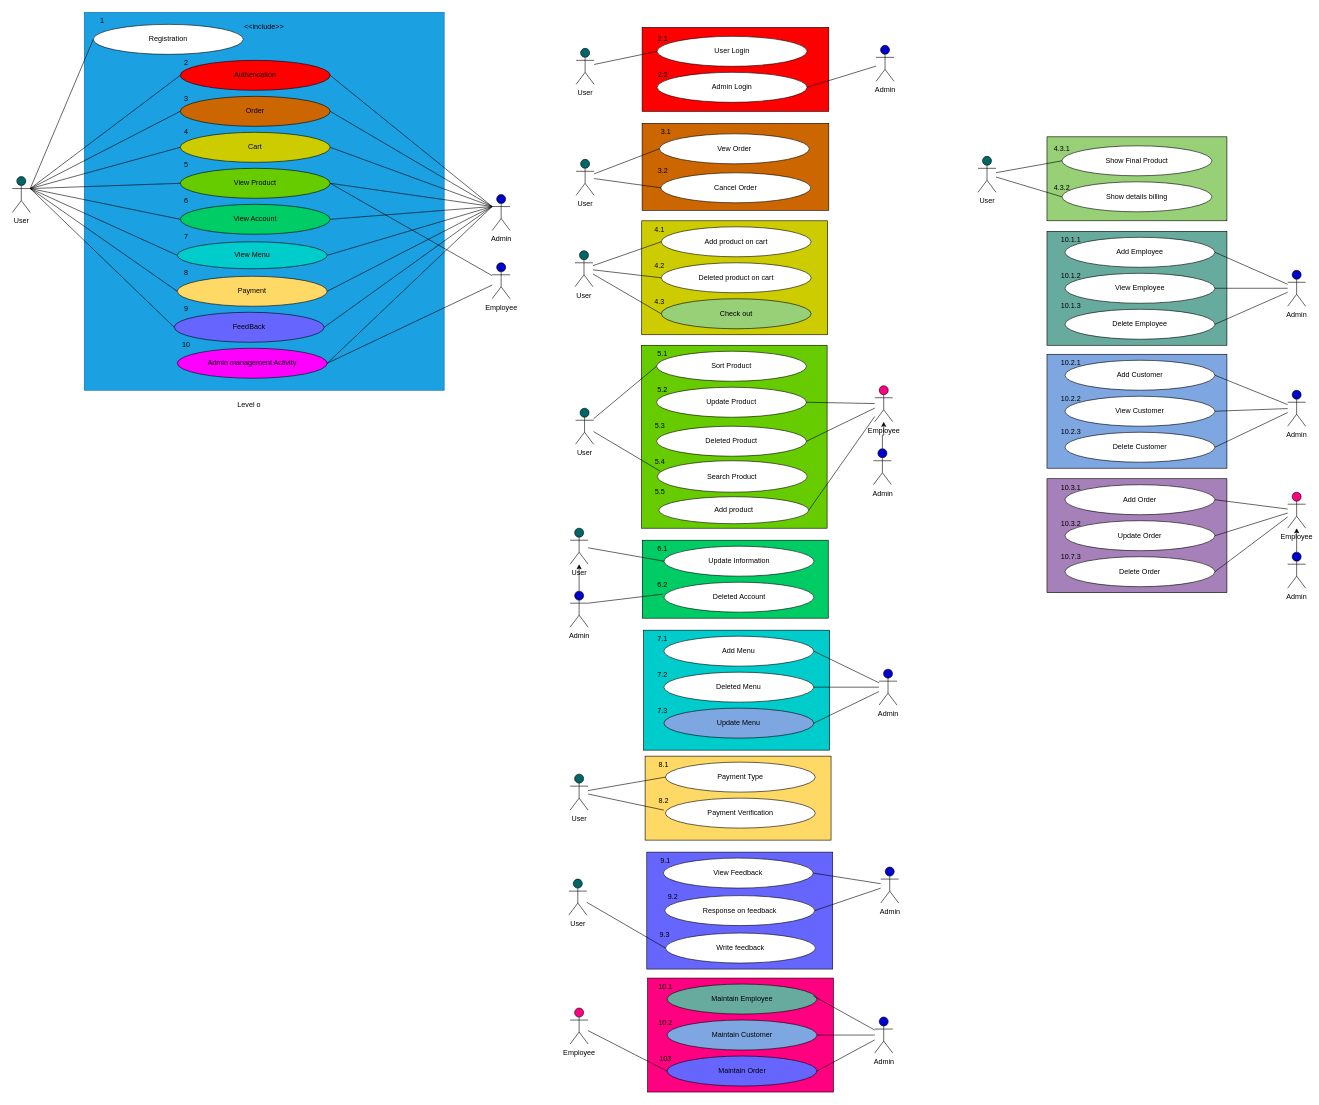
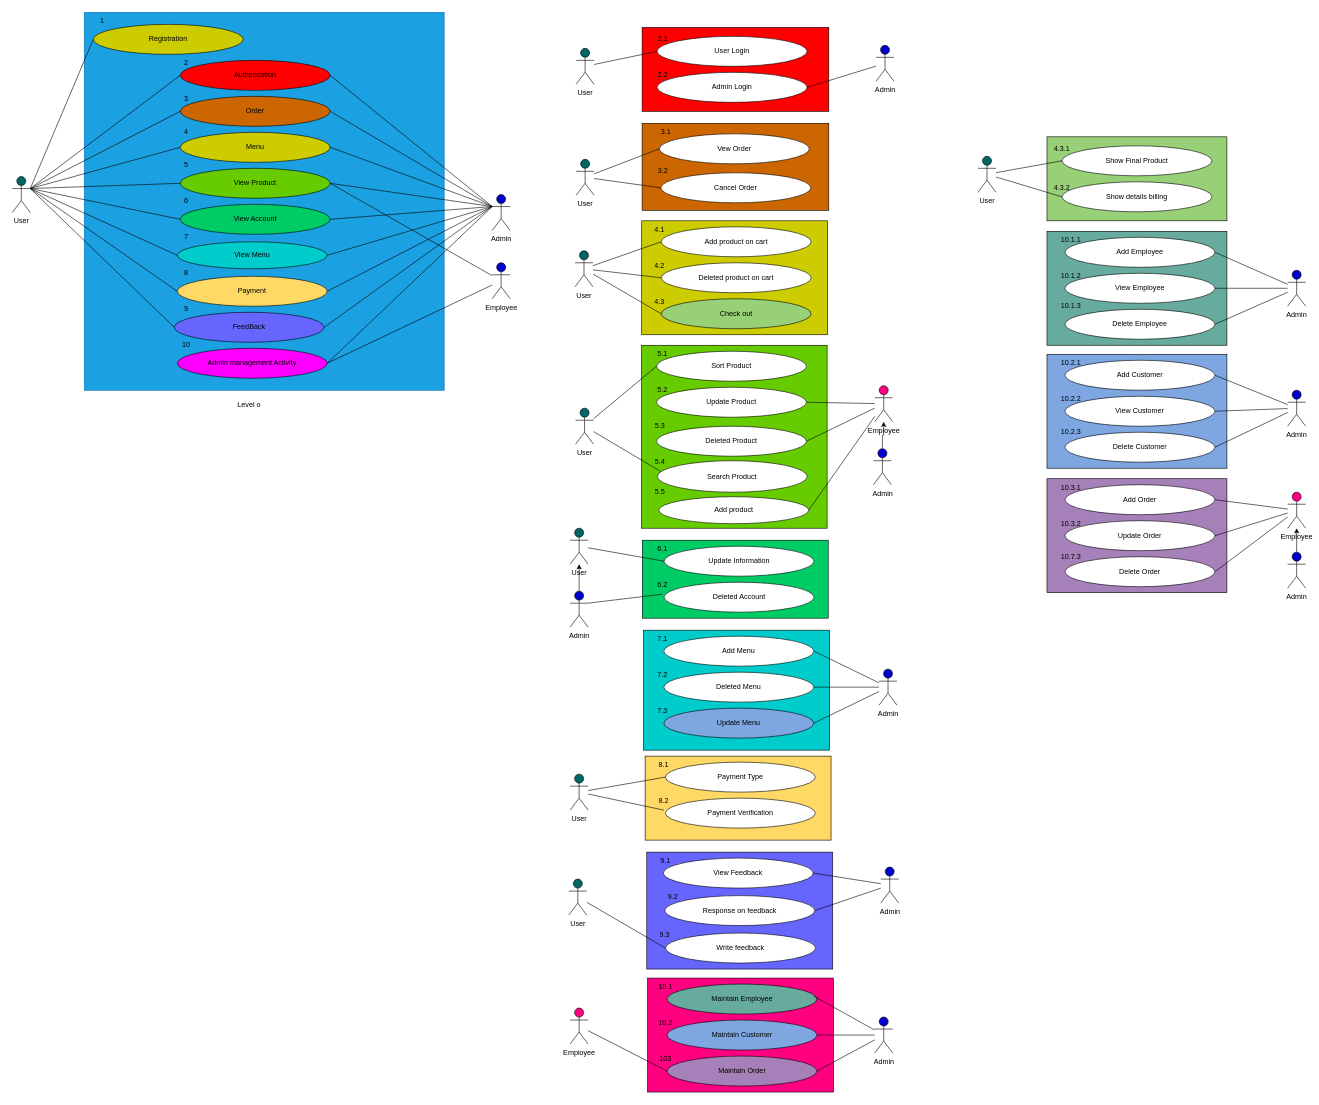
- <mxCell id="49" value="&amp;lt;&amp;lt;include&amp;gt;&amp;gt;" style="text;html=1;strokeColor=none;fillColor=none;align=center;verticalAlign=middle;whiteSpace=wrap;rounded=0;" vertex="1" parent="1"><mxGeometry x="410" y="30" width="60" height="30" as="geometry" /></mxCell>
- <mxCell id="10" value="Registration" style="ellipse;whiteSpace=wrap;html=1;" vertex="1" parent="1"><mxGeometry x="155" y="40" width="250" height="50" as="geometry" /></mxCell>
+ <mxCell id="10" value="Registration" style="ellipse;whiteSpace=wrap;html=1;fillColor=#cccc00;" vertex="1" parent="1"><mxGeometry x="155" y="40" width="250" height="50" as="geometry" /></mxCell>
- <mxCell id="7" value="Cart" style="ellipse;whiteSpace=wrap;html=1;fillColor=#CCCC00;" vertex="1" parent="1"><mxGeometry x="300" y="220" width="250" height="50" as="geometry" /></mxCell>
+ <mxCell id="7" value="Menu" style="ellipse;whiteSpace=wrap;html=1;fillColor=#CCCC00;" vertex="1" parent="1"><mxGeometry x="300" y="220" width="250" height="50" as="geometry" /></mxCell>
- <mxCell id="36" value="Maintain Order" style="ellipse;whiteSpace=wrap;html=1;fillColor=#6666ff;" vertex="1" parent="1"><mxGeometry x="1111.56" y="1760" width="250" height="50" as="geometry" /></mxCell>
+ <mxCell id="36" value="Maintain Order" style="ellipse;whiteSpace=wrap;html=1;fillColor=#A680B8;" vertex="1" parent="1"><mxGeometry x="1111.56" y="1760" width="250" height="50" as="geometry" /></mxCell>
